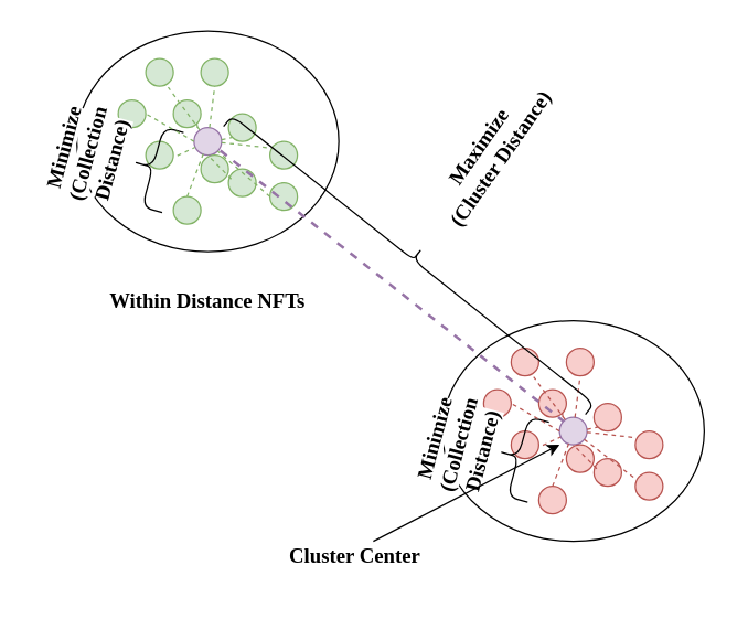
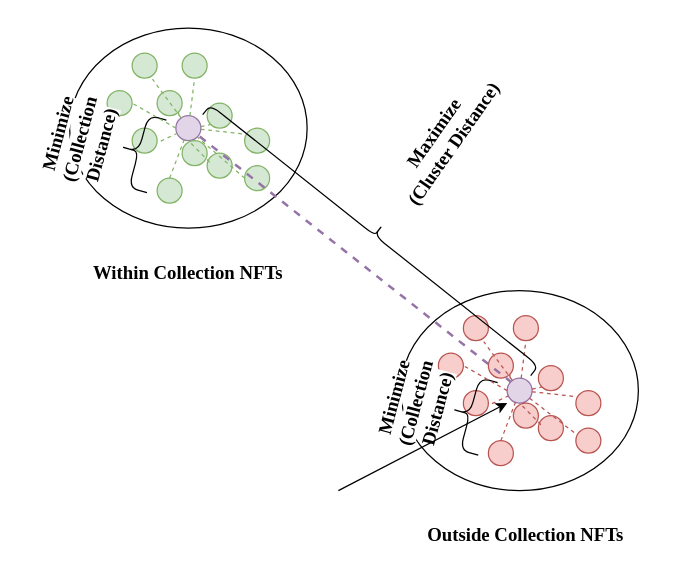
- <mxCell id="39" value="&lt;b&gt;Within Distance NFTs&lt;/b&gt;" style="text;html=1;strokeColor=none;fillColor=none;align=center;verticalAlign=middle;whiteSpace=wrap;rounded=0;fontFamily=Times New Roman;fontSize=15;" vertex="1" parent="2"><mxGeometry x="12.989" y="180" width="200" height="30" as="geometry" /></mxCell>
+ <mxCell id="39" value="&lt;b&gt;Within Collection NFTs&lt;/b&gt;" style="text;html=1;strokeColor=none;fillColor=none;align=center;verticalAlign=middle;whiteSpace=wrap;rounded=0;fontFamily=Times New Roman;fontSize=15;" vertex="1" parent="2"><mxGeometry x="12.989" y="180" width="200" height="30" as="geometry" /></mxCell>
- <mxCell id="59" value="&lt;b&gt;Cluster Center&lt;/b&gt;" style="text;html=1;strokeColor=none;fillColor=none;align=center;verticalAlign=middle;whiteSpace=wrap;rounded=0;labelBackgroundColor=#FFFFFF;fontFamily=Times New Roman;fontSize=15;" vertex="1" parent="2"><mxGeometry x="167.989" y="365" width="103.82" height="30" as="geometry" /></mxCell>
+ <mxCell id="40" value="&lt;b&gt;Outside Collection NFTs&lt;/b&gt;" style="text;html=1;strokeColor=none;fillColor=none;align=center;verticalAlign=middle;whiteSpace=wrap;rounded=0;fontFamily=Times New Roman;fontSize=15;" vertex="1" parent="2"><mxGeometry x="282.989" y="390" width="200" height="30" as="geometry" /></mxCell>
